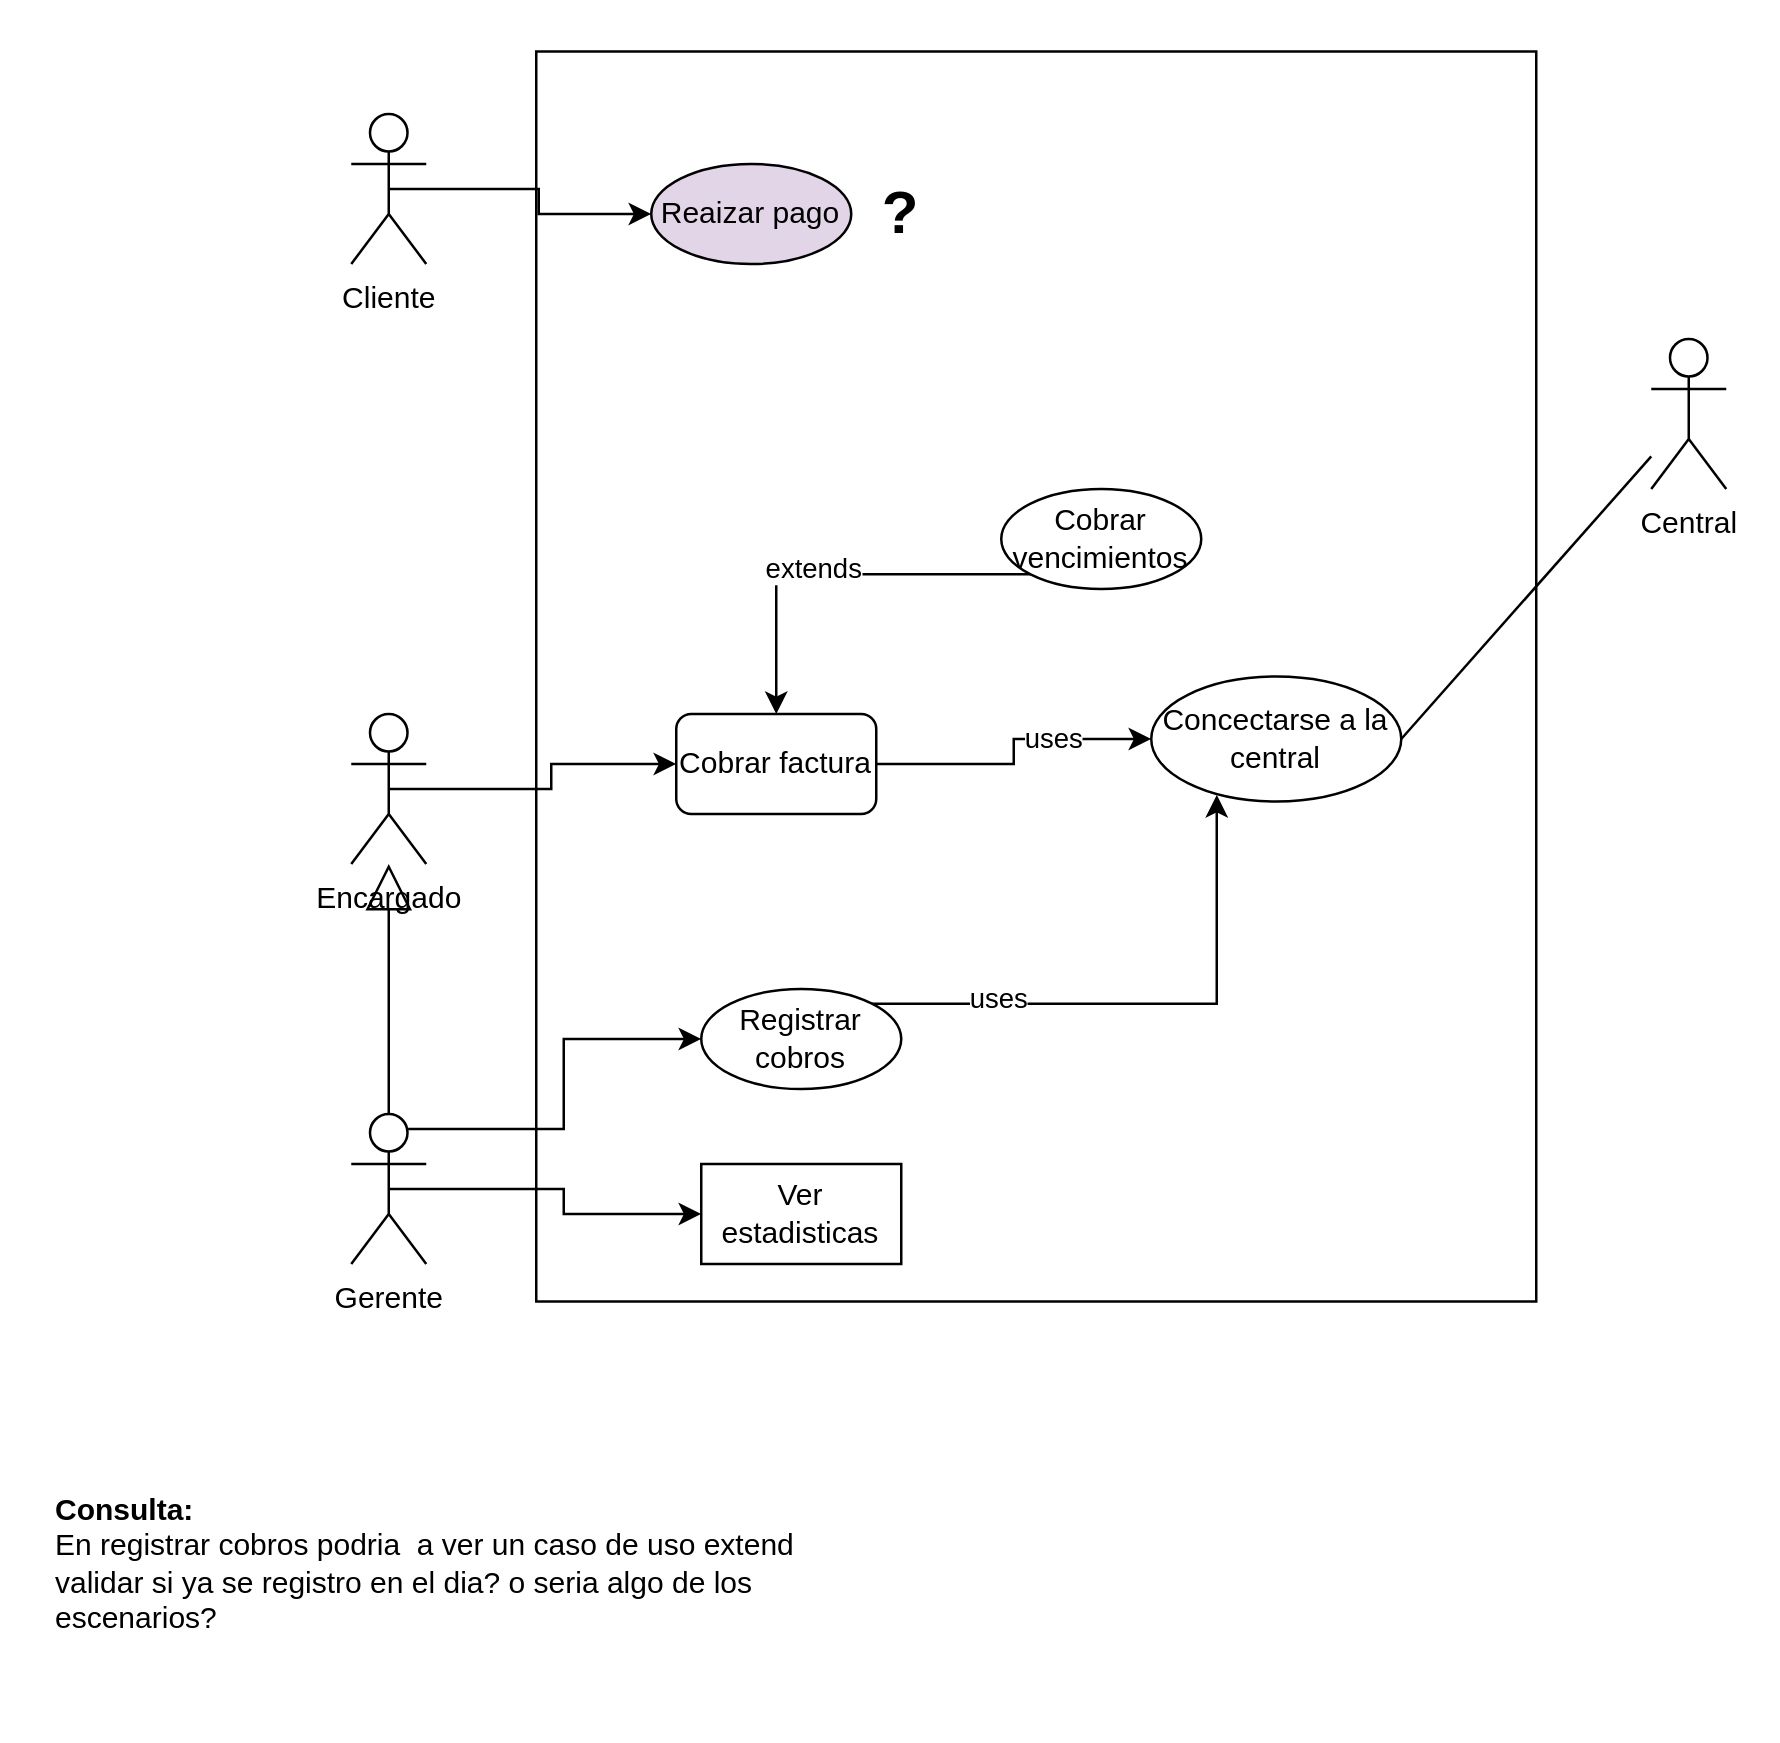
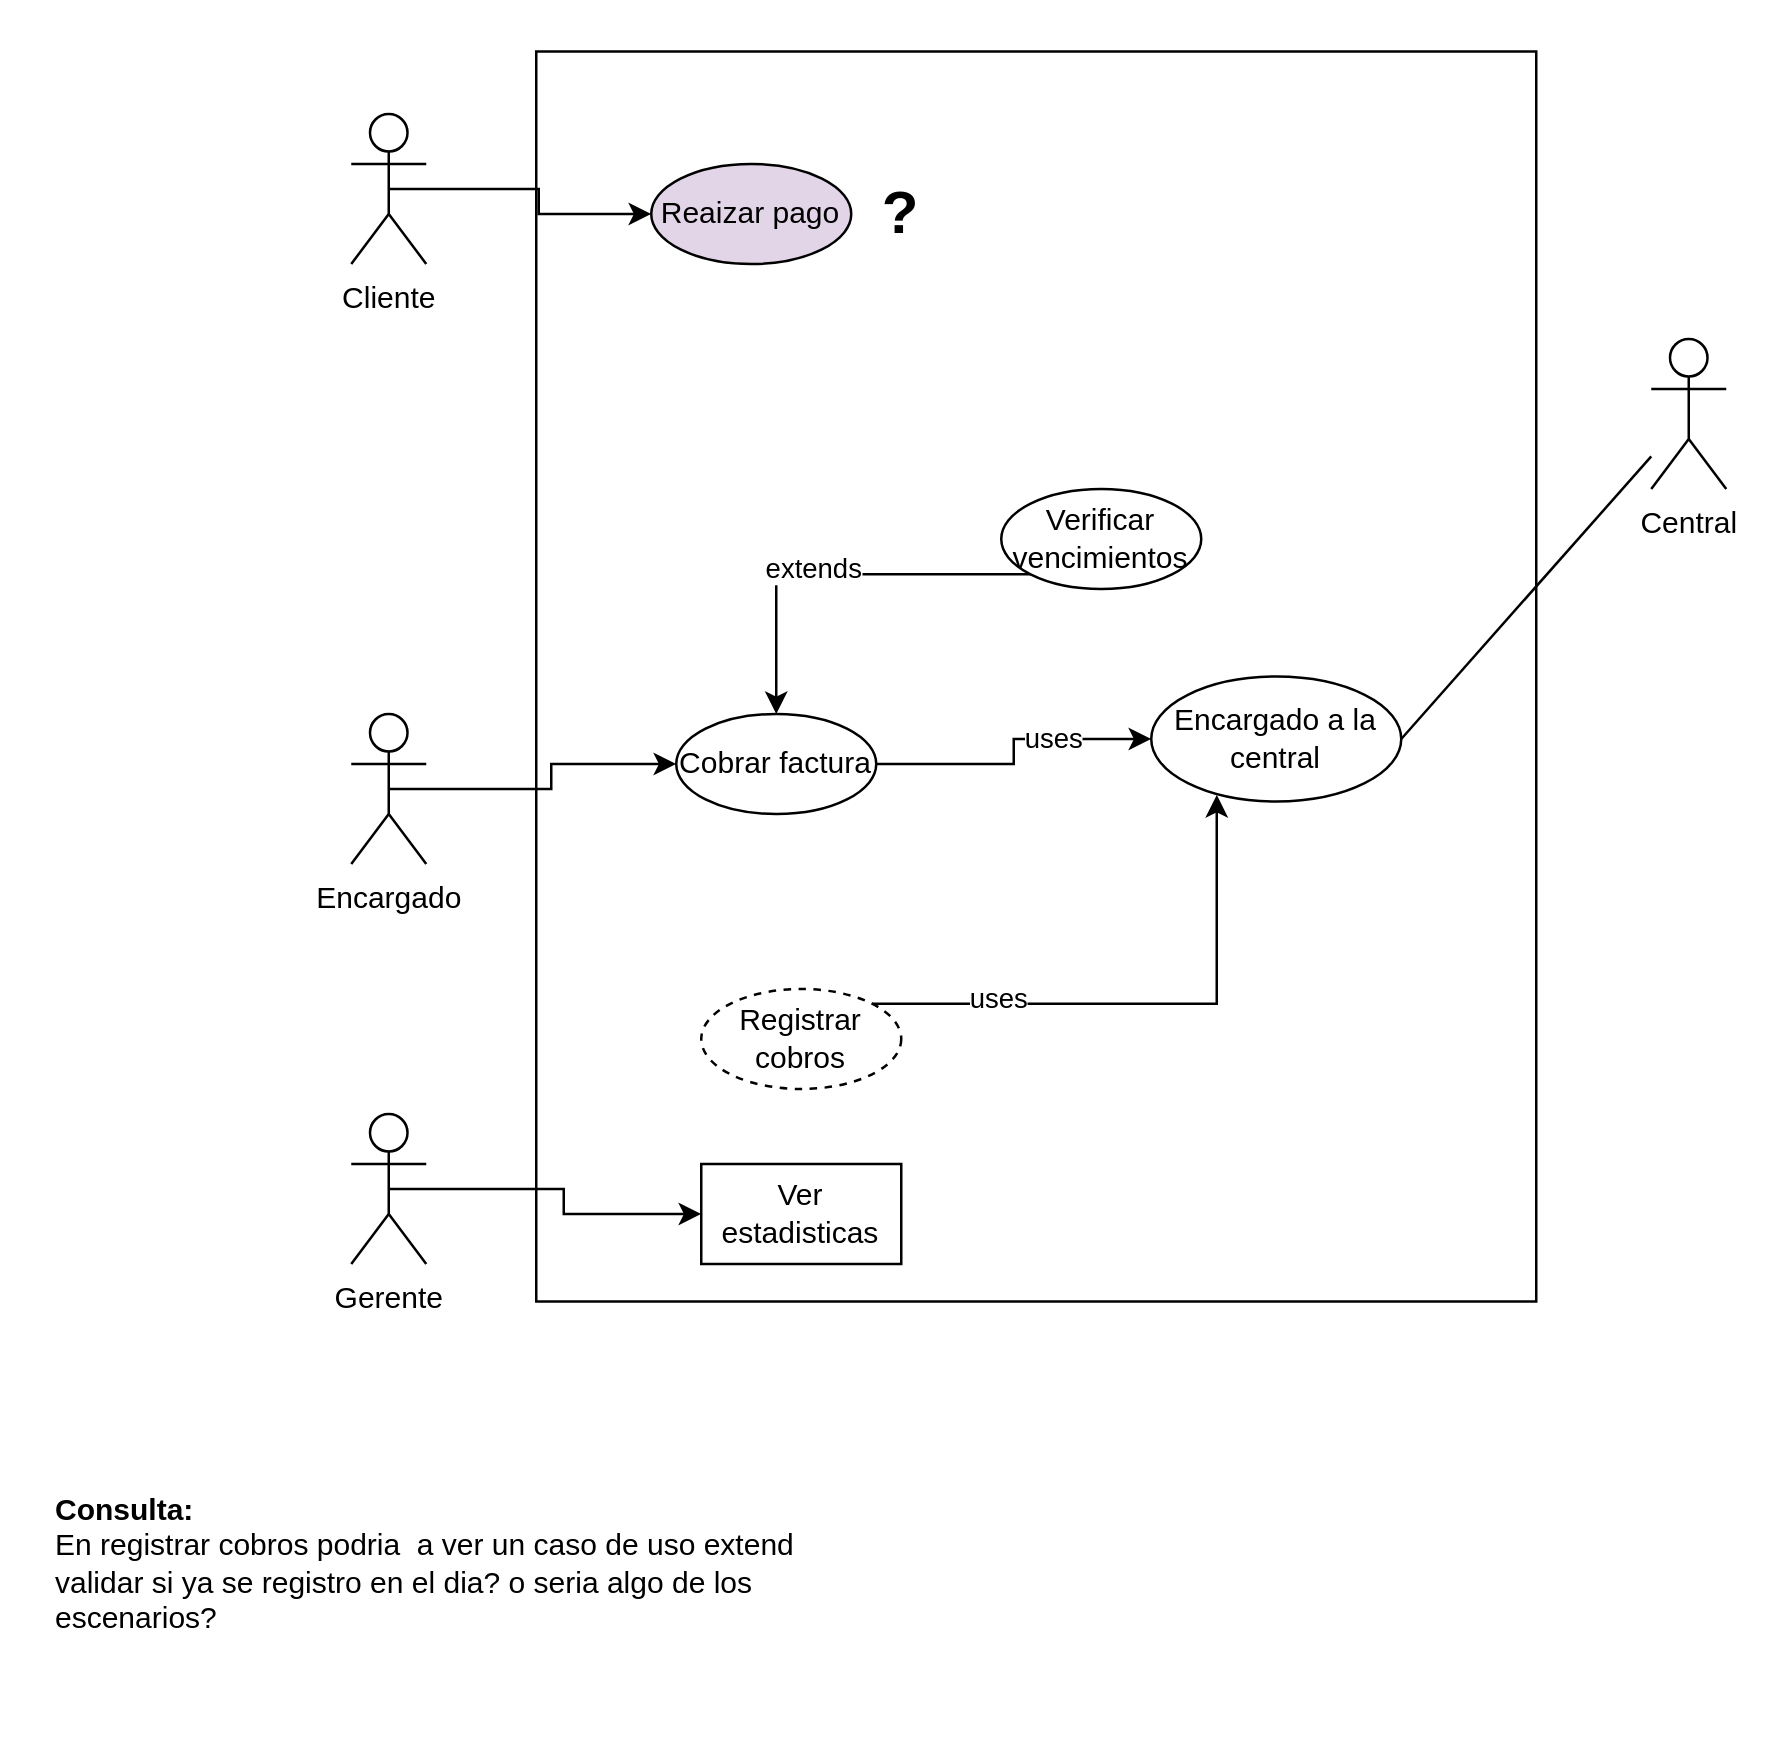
- <mxCell id="21" value="Cobrar vencimientos" style="ellipse;whiteSpace=wrap;html=1;" vertex="1" parent="1"><mxGeometry x="400" y="195" width="80" height="40" as="geometry" /></mxCell>
+ <mxCell id="21" value="Verificar vencimientos" style="ellipse;whiteSpace=wrap;html=1;" vertex="1" parent="1"><mxGeometry x="400" y="195" width="80" height="40" as="geometry" /></mxCell>
- <mxCell id="15" value="Concectarse a la central" style="ellipse;whiteSpace=wrap;html=1;" vertex="1" parent="1"><mxGeometry x="460" y="270" width="100" height="50" as="geometry" /></mxCell>
+ <mxCell id="15" value="Encargado a la central" style="ellipse;whiteSpace=wrap;html=1;" vertex="1" parent="1"><mxGeometry x="460" y="270" width="100" height="50" as="geometry" /></mxCell>
- <mxCell id="14" value="Cobrar factura" style="whiteSpace=wrap;html=1;rounded=1;" vertex="1" parent="1"><mxGeometry x="270" y="285" width="80" height="40" as="geometry" /></mxCell>
+ <mxCell id="14" value="Cobrar factura" style="ellipse;whiteSpace=wrap;html=1;" vertex="1" parent="1"><mxGeometry x="270" y="285" width="80" height="40" as="geometry" /></mxCell>
- <mxCell id="17" value="" style="endArrow=block;endSize=16;endFill=0;html=1;rounded=0;exitX=0.5;exitY=0;exitDx=0;exitDy=0;exitPerimeter=0;" edge="1" parent="1" source="7" target="9"><mxGeometry width="160" relative="1" as="geometry"><mxPoint x="240" y="325" as="sourcePoint" /><mxPoint x="400" y="325" as="targetPoint" /></mxGeometry></mxCell>
- <mxCell id="22" value="Registrar cobros" style="ellipse;whiteSpace=wrap;html=1;" vertex="1" parent="1"><mxGeometry x="280" y="395" width="80" height="40" as="geometry" /></mxCell>
+ <mxCell id="22" value="Registrar cobros" style="ellipse;whiteSpace=wrap;html=1;dashed=1;" vertex="1" parent="1"><mxGeometry x="280" y="395" width="80" height="40" as="geometry" /></mxCell>
- <mxCell id="5" style="edgeStyle=orthogonalEdgeStyle;rounded=0;orthogonalLoop=1;jettySize=auto;html=1;exitX=0.75;exitY=0.1;exitDx=0;exitDy=0;exitPerimeter=0;entryX=0;entryY=0.5;entryDx=0;entryDy=0;" edge="1" parent="1" source="7" target="22"><mxGeometry relative="1" as="geometry" /></mxCell>
